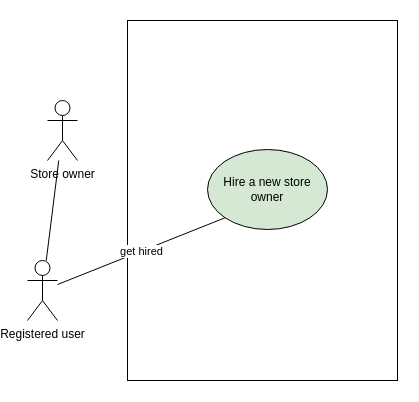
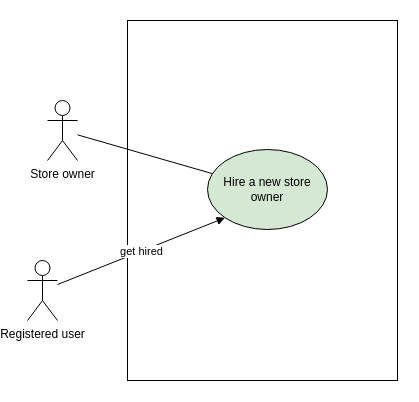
- <mxCell id="6" value="" style="endArrow=none;html=1;" edge="1" parent="1" source="3" target="4"><mxGeometry width="50" height="50" relative="1" as="geometry"><mxPoint x="320" y="290" as="sourcePoint" /><mxPoint x="370" y="240" as="targetPoint" /></mxGeometry></mxCell>
+ <mxCell id="6" value="" style="endArrow=none;html=1;" edge="1" parent="1" source="3" target="5"><mxGeometry width="50" height="50" relative="1" as="geometry"><mxPoint x="320" y="290" as="sourcePoint" /><mxPoint x="370" y="240" as="targetPoint" /></mxGeometry></mxCell>
- <mxCell id="7" value="get hired" style="endArrow=none;html=1;entryX=0;entryY=1;entryDx=0;entryDy=0;" edge="1" parent="1" source="4" target="5"><mxGeometry width="50" height="50" relative="1" as="geometry"><mxPoint x="320" y="290" as="sourcePoint" /><mxPoint x="370" y="240" as="targetPoint" /></mxGeometry></mxCell>
+ <mxCell id="7" value="get hired" style="endArrow=block;html=1;entryX=0;entryY=1;entryDx=0;entryDy=0;" edge="1" parent="1" source="4" target="5"><mxGeometry width="50" height="50" relative="1" as="geometry"><mxPoint x="320" y="290" as="sourcePoint" /><mxPoint x="370" y="240" as="targetPoint" /></mxGeometry></mxCell>
